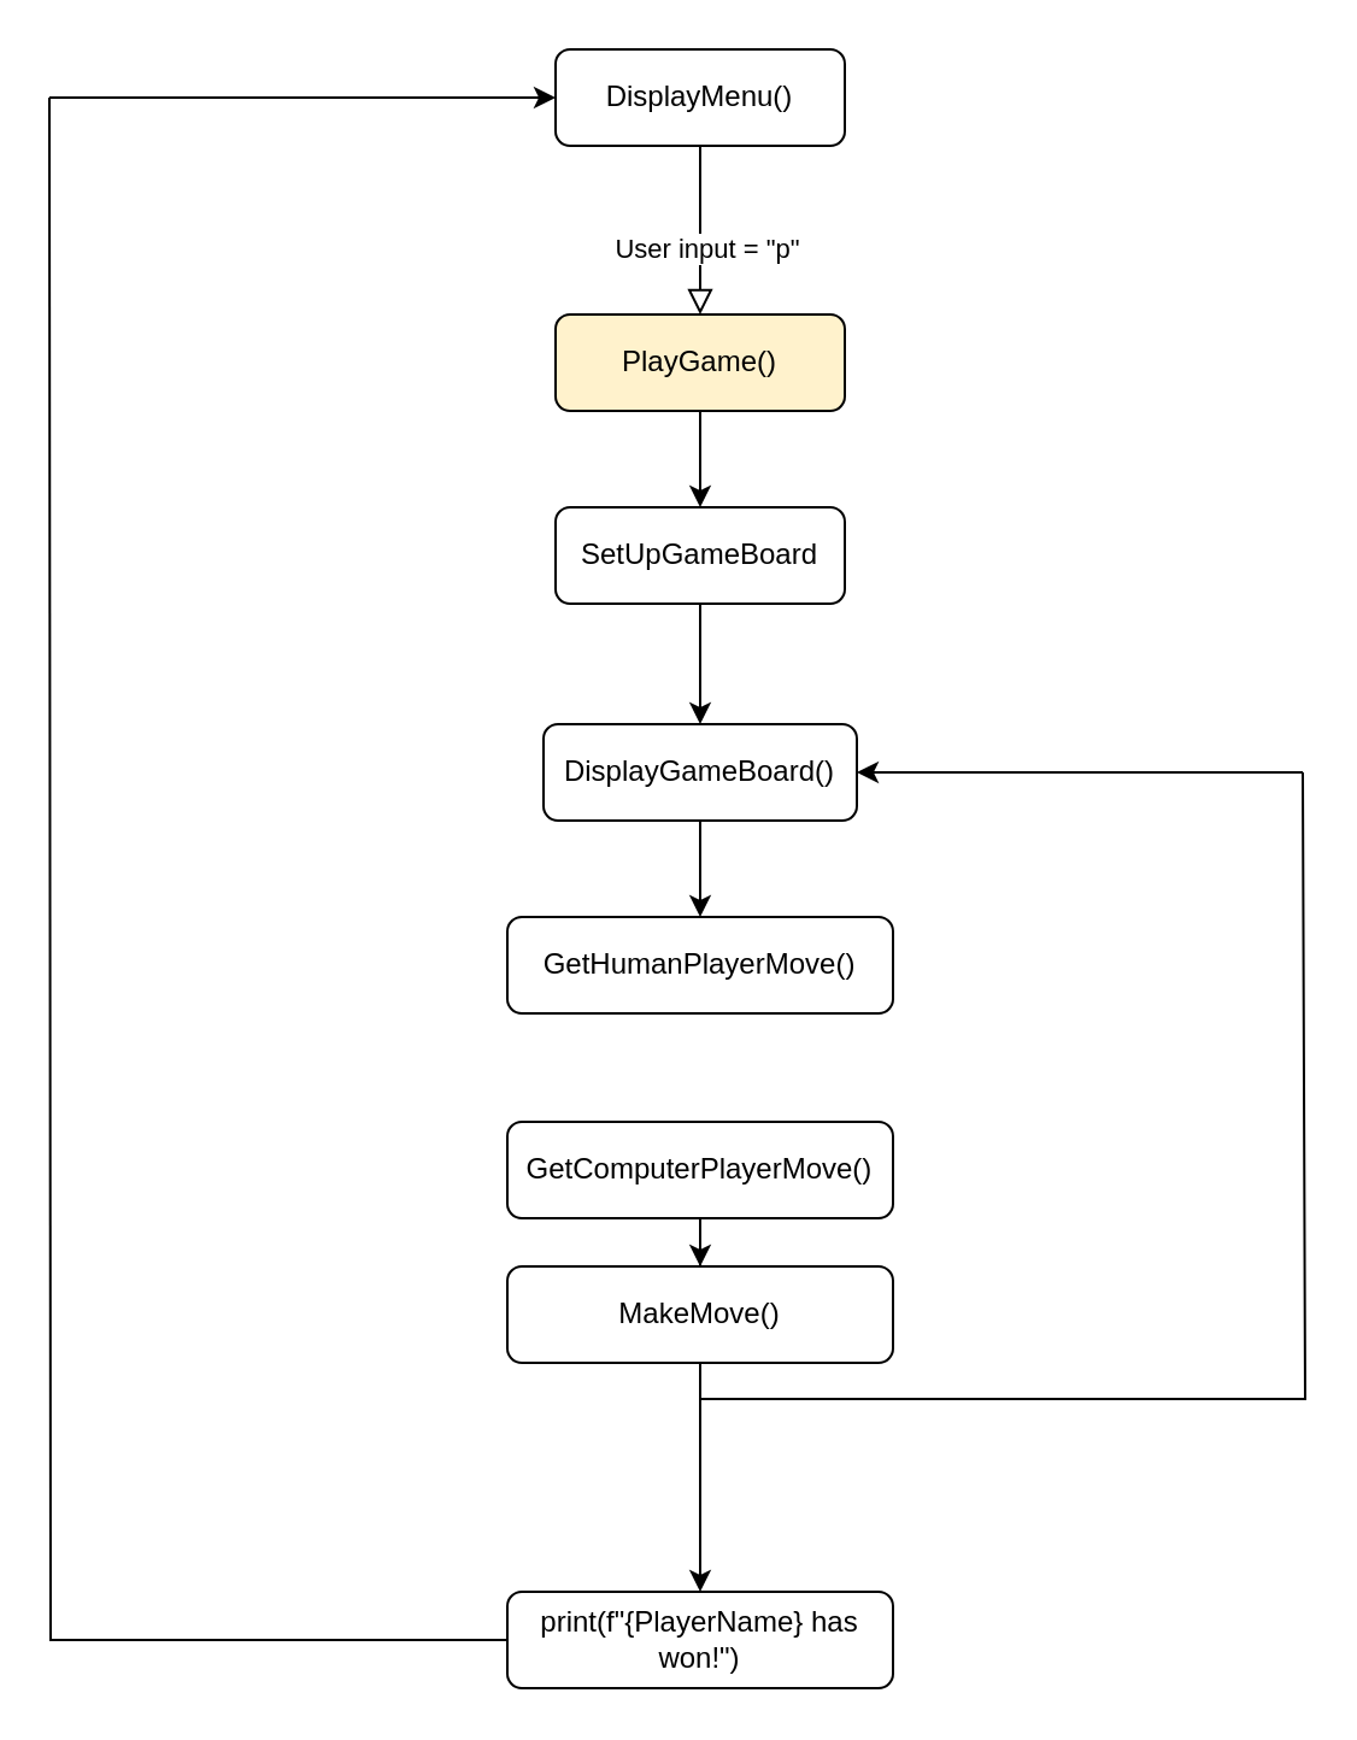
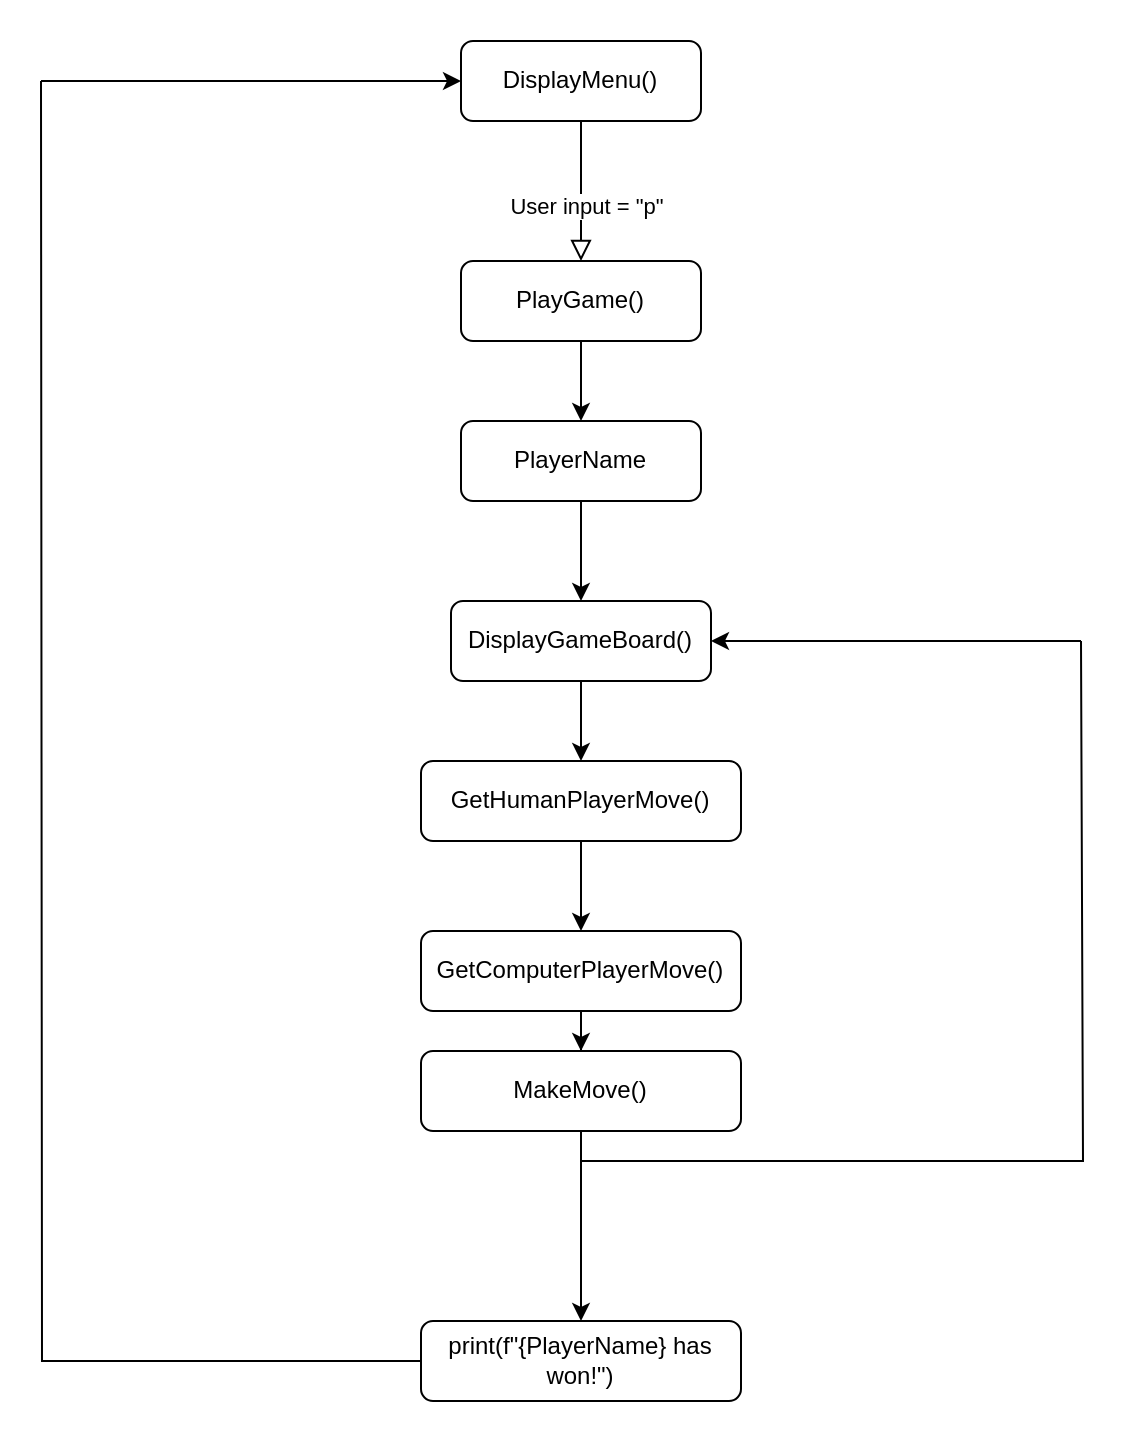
- <mxCell id="6" value="PlayGame()" style="rounded=1;whiteSpace=wrap;html=1;fontSize=12;glass=0;strokeWidth=1;shadow=0;fillColor=#fff2cc;" parent="1" vertex="1"><mxGeometry x="230" y="130" width="120" height="40" as="geometry" /></mxCell>
+ <mxCell id="6" value="PlayGame()" style="rounded=1;whiteSpace=wrap;html=1;fontSize=12;glass=0;strokeWidth=1;shadow=0;" parent="1" vertex="1"><mxGeometry x="230" y="130" width="120" height="40" as="geometry" /></mxCell>
- <mxCell id="8" value="SetUpGameBoard" style="rounded=1;whiteSpace=wrap;html=1;fontSize=12;glass=0;strokeWidth=1;shadow=0;" vertex="1" parent="1"><mxGeometry x="230" y="210" width="120" height="40" as="geometry" /></mxCell>
+ <mxCell id="8" value="PlayerName" style="rounded=1;whiteSpace=wrap;html=1;fontSize=12;glass=0;strokeWidth=1;shadow=0;" vertex="1" parent="1"><mxGeometry x="230" y="210" width="120" height="40" as="geometry" /></mxCell>
+ <mxCell id="11" style="edgeStyle=orthogonalEdgeStyle;rounded=0;orthogonalLoop=1;jettySize=auto;html=1;" edge="1" parent="1" source="12" target="14"><mxGeometry relative="1" as="geometry" /></mxCell>
